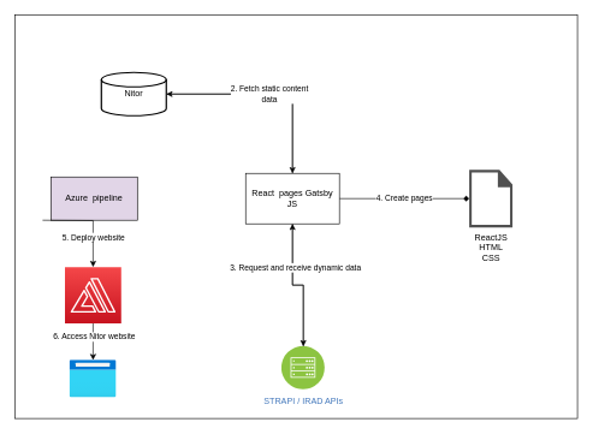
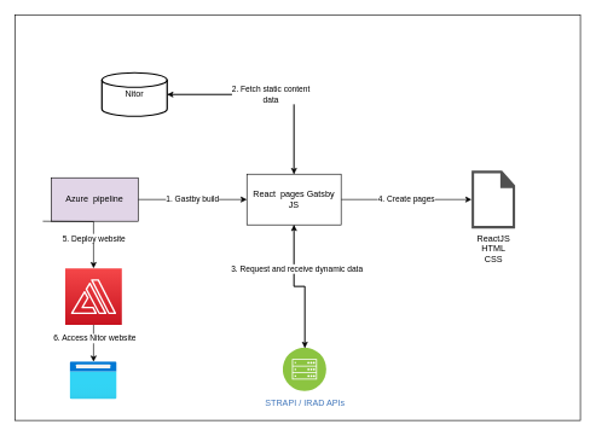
+ <mxCell id="10" value="1. Gastby build" style="edgeStyle=orthogonalEdgeStyle;rounded=0;orthogonalLoop=1;jettySize=auto;html=1;entryX=0;entryY=0.5;entryDx=0;entryDy=0;" edge="1" parent="1" source="11" target="6"><mxGeometry relative="1" as="geometry" /></mxCell>
- <mxCell id="3" value="4. Create pages" style="edgeStyle=orthogonalEdgeStyle;rounded=0;orthogonalLoop=1;jettySize=auto;html=1;endArrow=diamond;" edge="1" parent="1" source="6" target="9"><mxGeometry relative="1" as="geometry" /></mxCell>
+ <mxCell id="3" value="4. Create pages" style="edgeStyle=orthogonalEdgeStyle;rounded=0;orthogonalLoop=1;jettySize=auto;html=1;" edge="1" parent="1" source="6" target="9"><mxGeometry relative="1" as="geometry" /></mxCell>
